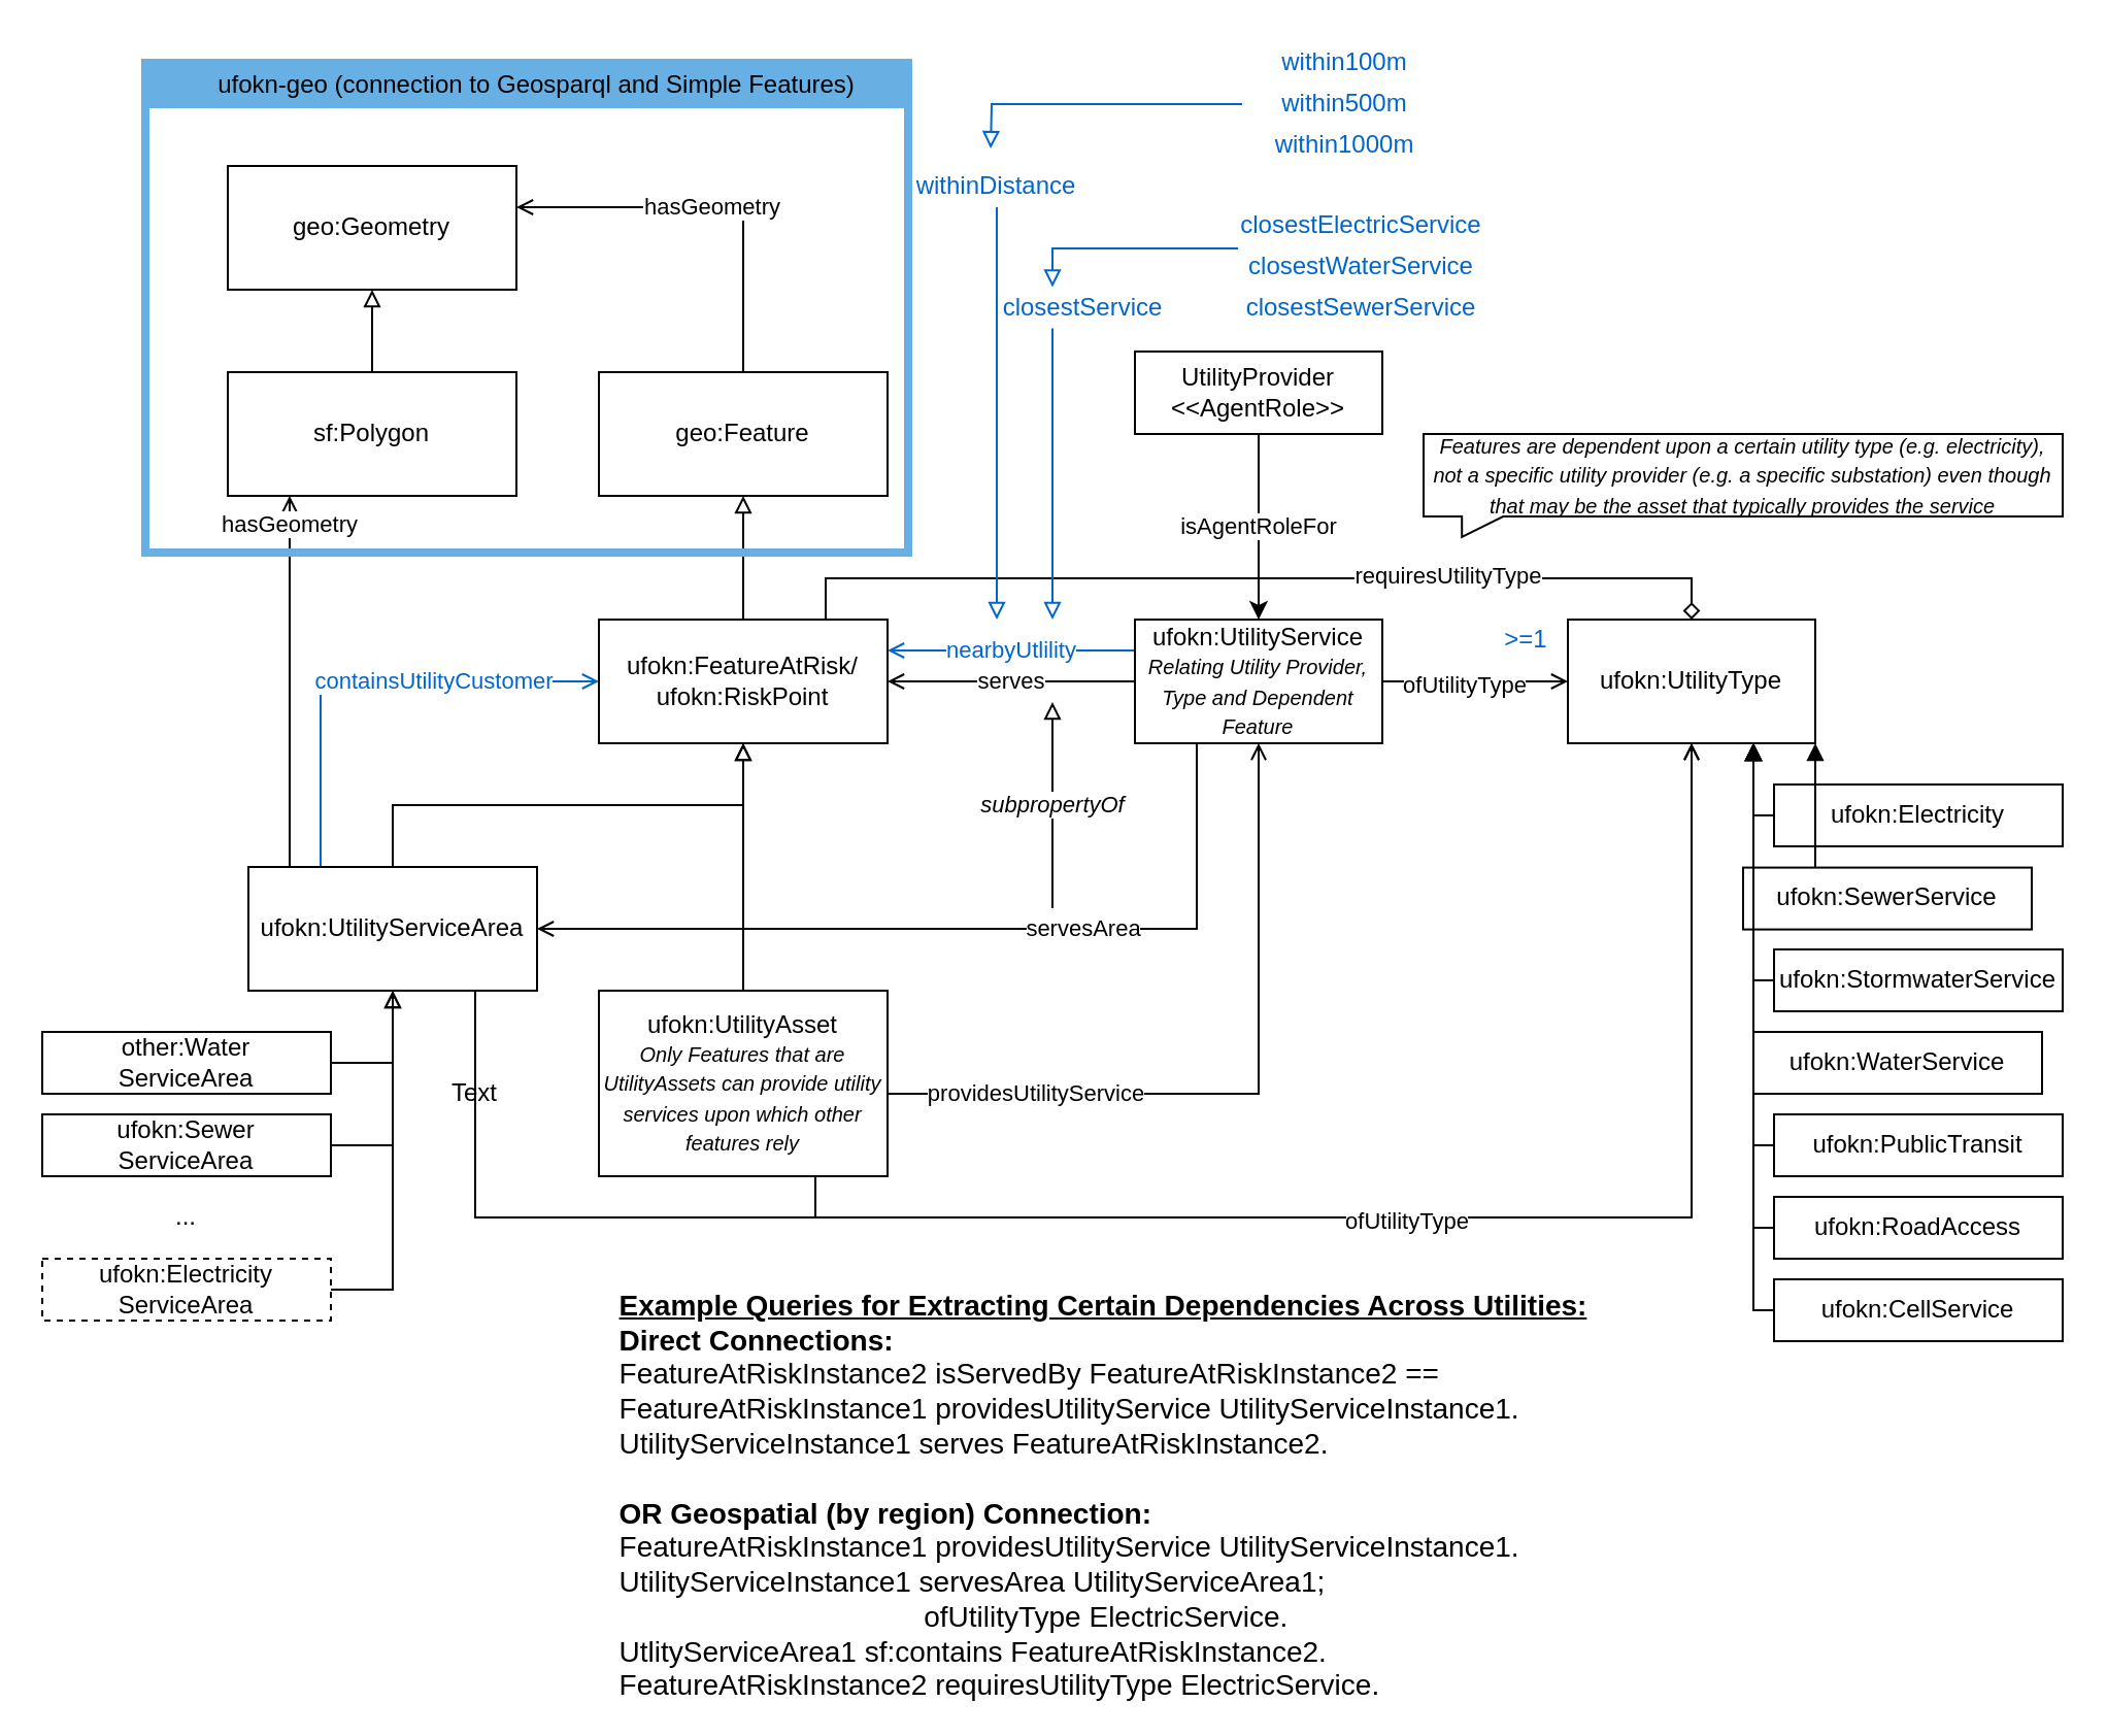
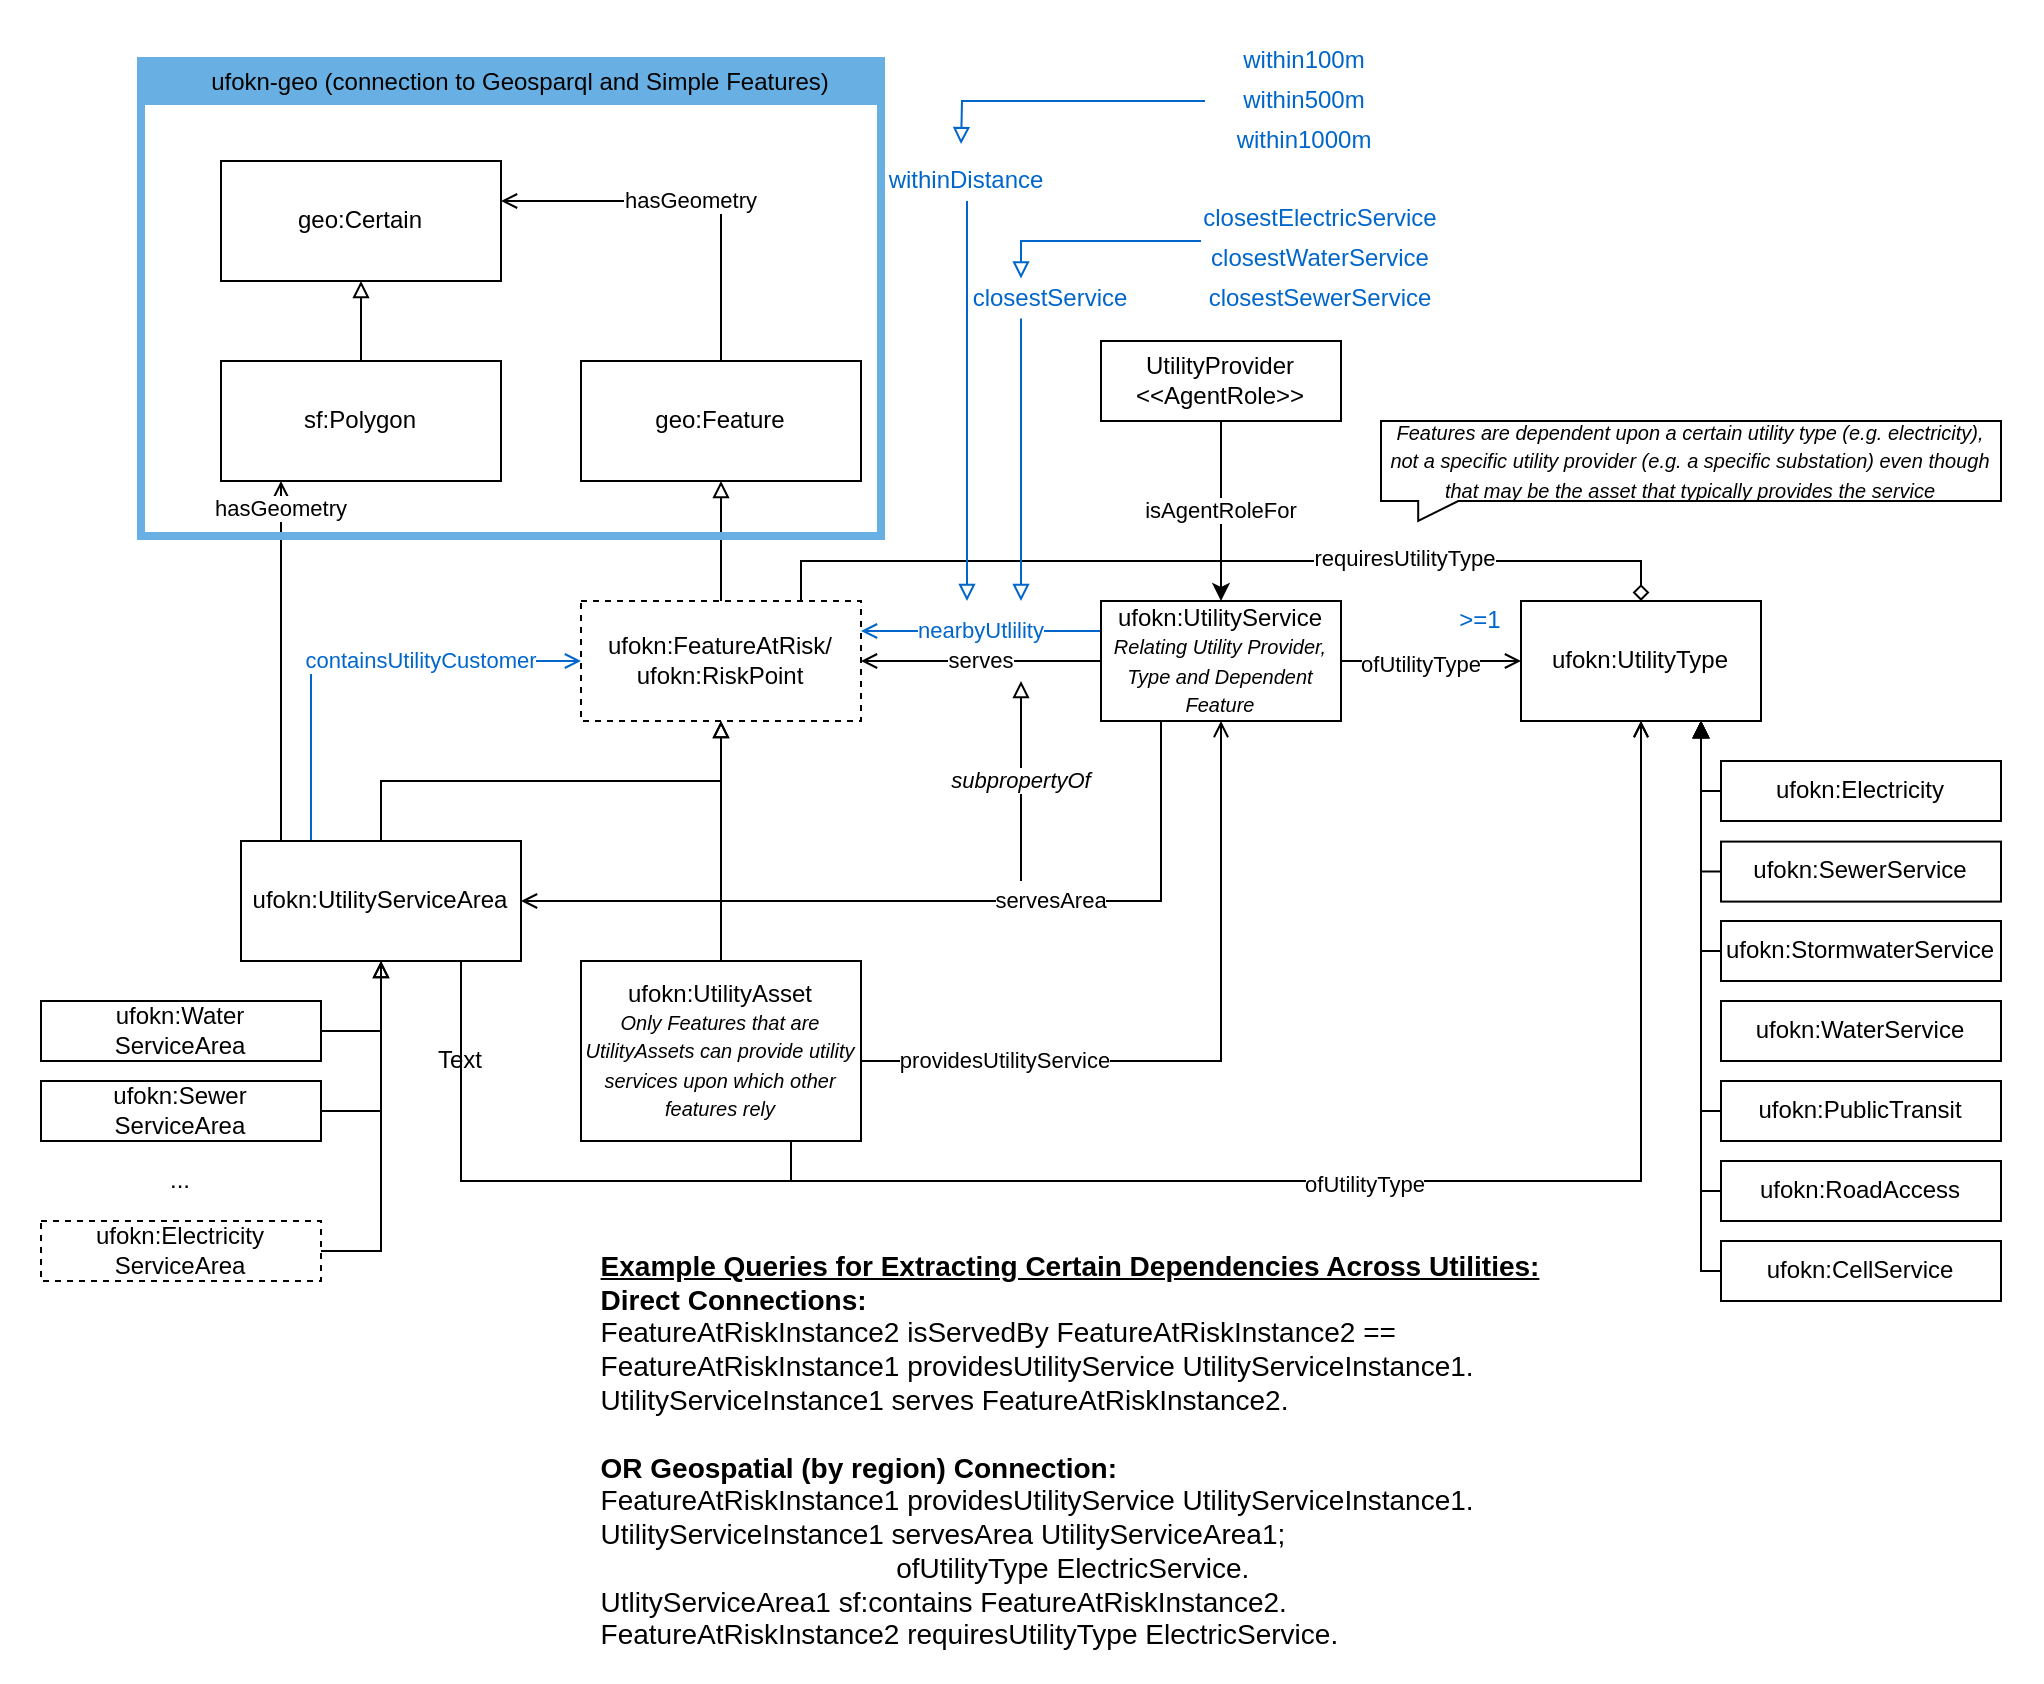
- <mxCell id="29" value="geo:Geometry" style="rounded=0;whiteSpace=wrap;html=1;" parent="28" vertex="1"><mxGeometry x="40" y="50" width="140" height="60" as="geometry" /></mxCell>
+ <mxCell id="29" value="geo:Certain" style="rounded=0;whiteSpace=wrap;html=1;" parent="28" vertex="1"><mxGeometry x="40" y="50" width="140" height="60" as="geometry" /></mxCell>
- <mxCell id="7" value="ufokn:FeatureAtRisk/&lt;br&gt;ufokn:RiskPoint" style="rounded=0;whiteSpace=wrap;html=1;" parent="1" vertex="1"><mxGeometry x="290" y="300" width="140" height="60" as="geometry" /></mxCell>
+ <mxCell id="7" value="ufokn:FeatureAtRisk/&lt;br&gt;ufokn:RiskPoint" style="rounded=0;whiteSpace=wrap;html=1;dashed=1;" parent="1" vertex="1"><mxGeometry x="290" y="300" width="140" height="60" as="geometry" /></mxCell>
- <mxCell id="40" value="ufokn:SewerService" style="rounded=0;whiteSpace=wrap;html=1;" parent="1" vertex="1"><mxGeometry x="845" y="420.3" width="140" height="30" as="geometry" /></mxCell>
+ <mxCell id="40" value="ufokn:SewerService" style="rounded=0;whiteSpace=wrap;html=1;" parent="1" vertex="1"><mxGeometry x="860" y="420.3" width="140" height="30" as="geometry" /></mxCell>
- <mxCell id="25" value="other:Water&lt;br&gt;ServiceArea" style="rounded=0;whiteSpace=wrap;html=1;" parent="1" vertex="1"><mxGeometry x="20" y="500" width="140" height="30" as="geometry" /></mxCell>
+ <mxCell id="25" value="ufokn:Water&lt;br&gt;ServiceArea" style="rounded=0;whiteSpace=wrap;html=1;" parent="1" vertex="1"><mxGeometry x="20" y="500" width="140" height="30" as="geometry" /></mxCell>
- <mxCell id="41" value="ufokn:WaterService" style="rounded=0;whiteSpace=wrap;html=1;" parent="1" vertex="1"><mxGeometry x="850" y="500" width="140" height="30" as="geometry" /></mxCell>
+ <mxCell id="41" value="ufokn:WaterService" style="rounded=0;whiteSpace=wrap;html=1;" parent="1" vertex="1"><mxGeometry x="860" y="500" width="140" height="30" as="geometry" /></mxCell>
